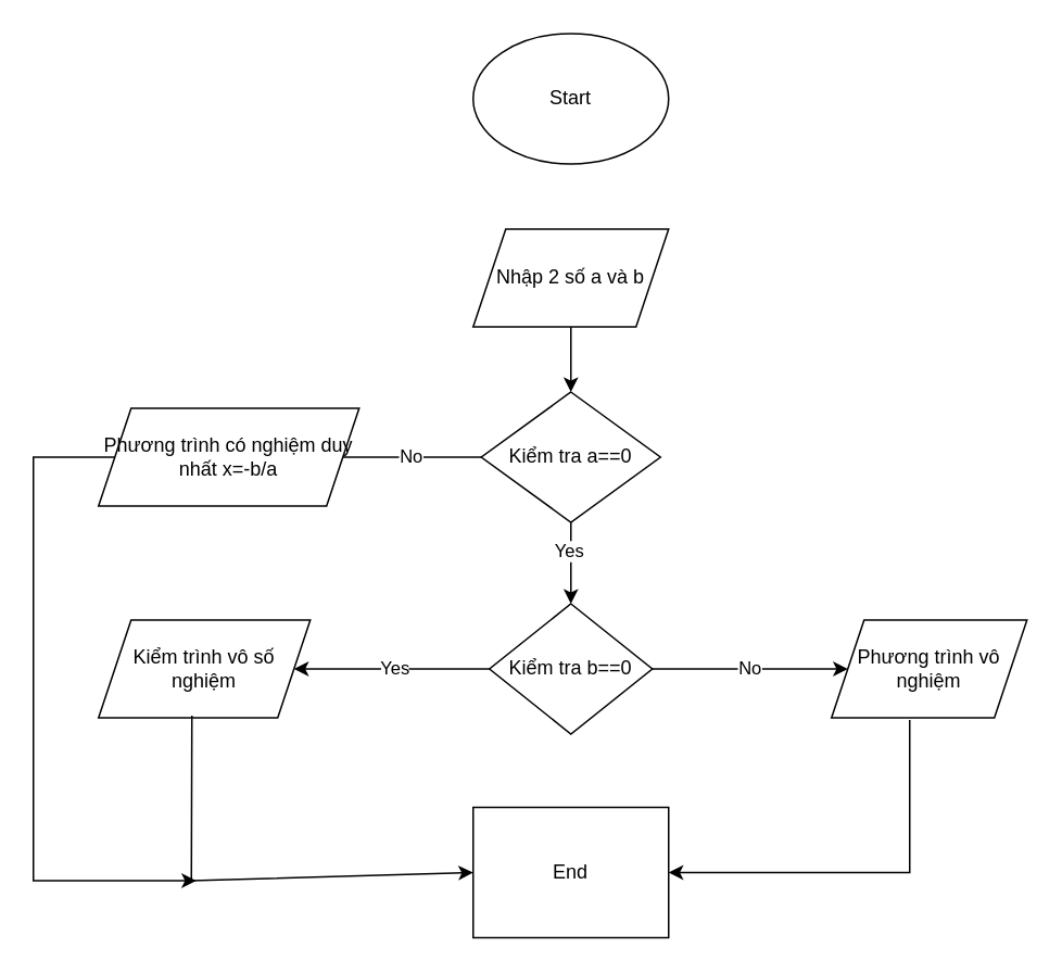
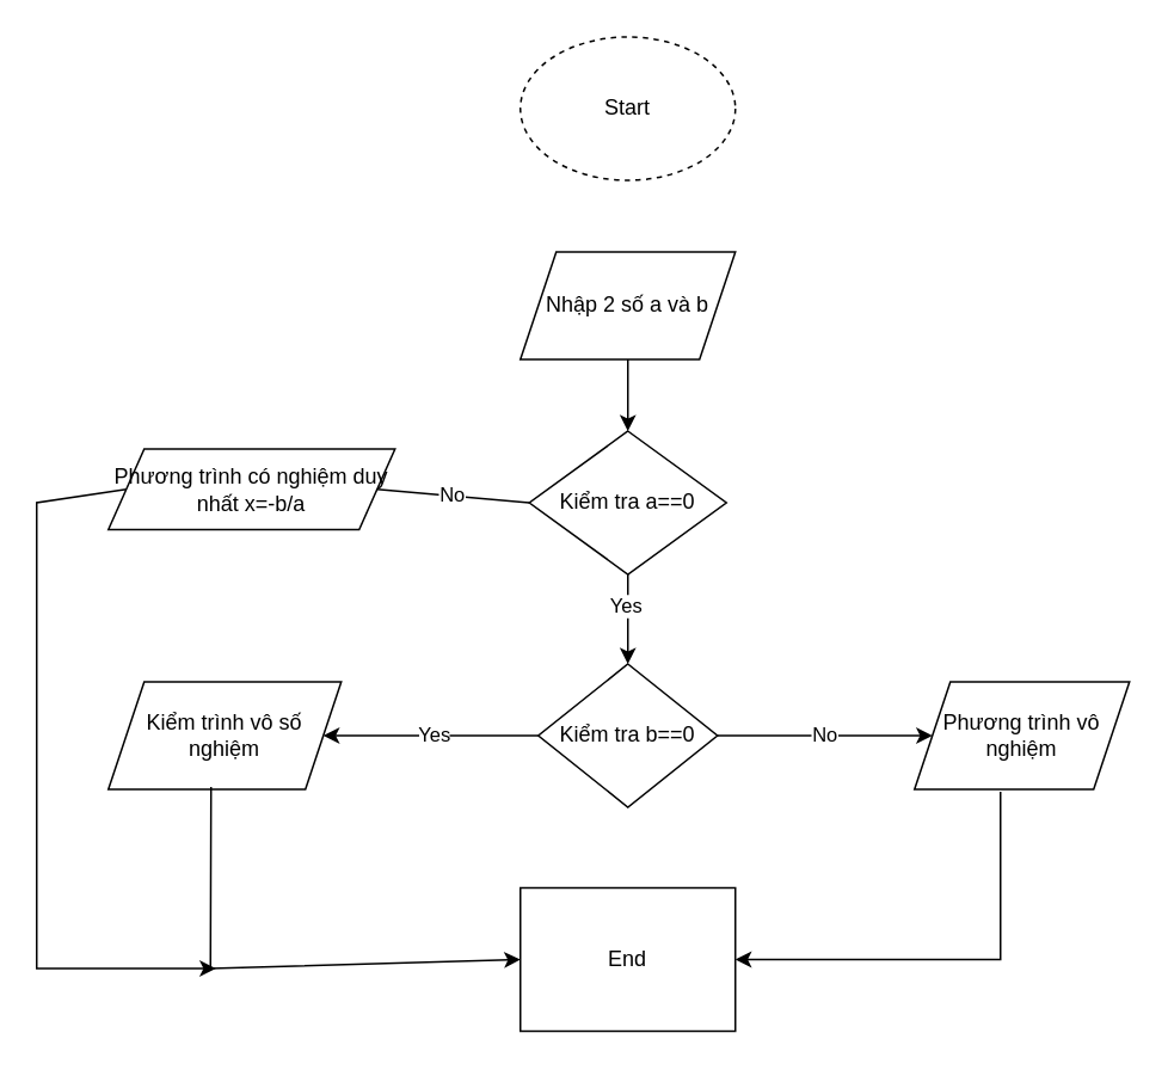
- <mxCell id="2" value="Start" style="ellipse;whiteSpace=wrap;html=1;" vertex="1" parent="1"><mxGeometry x="290" y="20" width="120" height="80" as="geometry" /></mxCell>
+ <mxCell id="2" value="Start" style="ellipse;whiteSpace=wrap;html=1;dashed=1;" vertex="1" parent="1"><mxGeometry x="290" y="20" width="120" height="80" as="geometry" /></mxCell>
- <mxCell id="6" value="Phương trình có nghiệm duy nhất x=-b/a" style="shape=parallelogram;perimeter=parallelogramPerimeter;whiteSpace=wrap;html=1;fixedSize=1;" vertex="1" parent="1"><mxGeometry x="60" y="250" width="160" height="60" as="geometry" /></mxCell>
+ <mxCell id="6" value="Phương trình có nghiệm duy nhất x=-b/a" style="shape=parallelogram;perimeter=parallelogramPerimeter;whiteSpace=wrap;html=1;fixedSize=1;" vertex="1" parent="1"><mxGeometry x="60" y="250" width="160" height="45" as="geometry" /></mxCell>
